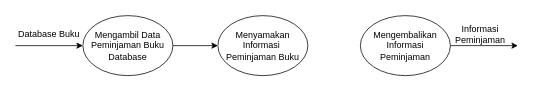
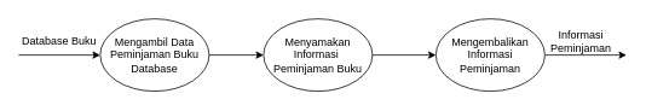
+ <mxCell id="2" style="edgeStyle=orthogonalEdgeStyle;rounded=0;orthogonalLoop=1;jettySize=auto;html=1;entryX=0;entryY=0.5;entryDx=0;entryDy=0;" edge="1" parent="1" source="3" target="7"><mxGeometry relative="1" as="geometry" /></mxCell>
